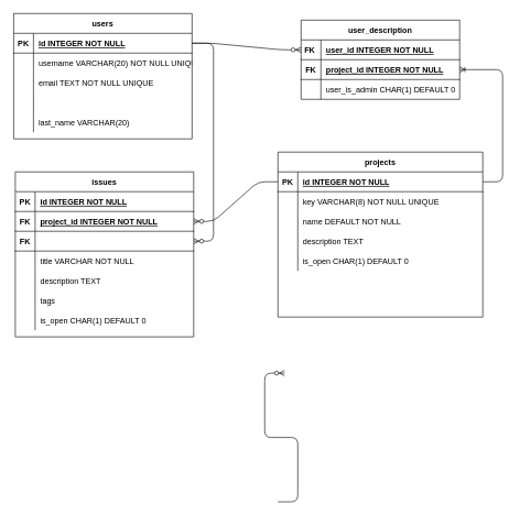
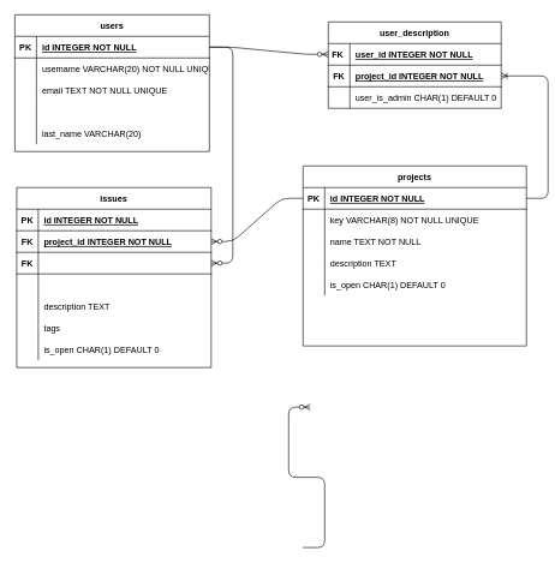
- <mxCell id="36" value="name DEFAULT NOT NULL" style="shape=partialRectangle;connectable=0;fillColor=none;top=0;left=0;bottom=0;right=0;align=left;spacingLeft=6;overflow=hidden;" parent="34" vertex="1"><mxGeometry x="30" width="280" height="30" as="geometry" /></mxCell>
+ <mxCell id="36" value="name TEXT NOT NULL" style="shape=partialRectangle;connectable=0;fillColor=none;top=0;left=0;bottom=0;right=0;align=left;spacingLeft=6;overflow=hidden;" parent="34" vertex="1"><mxGeometry x="30" width="280" height="30" as="geometry" /></mxCell>
- <mxCell id="54" value="title VARCHAR NOT NULL" style="shape=partialRectangle;connectable=0;fillColor=none;top=0;left=0;bottom=0;right=0;align=left;spacingLeft=6;overflow=hidden;" parent="52" vertex="1"><mxGeometry x="30" width="240" height="30" as="geometry" /></mxCell>
